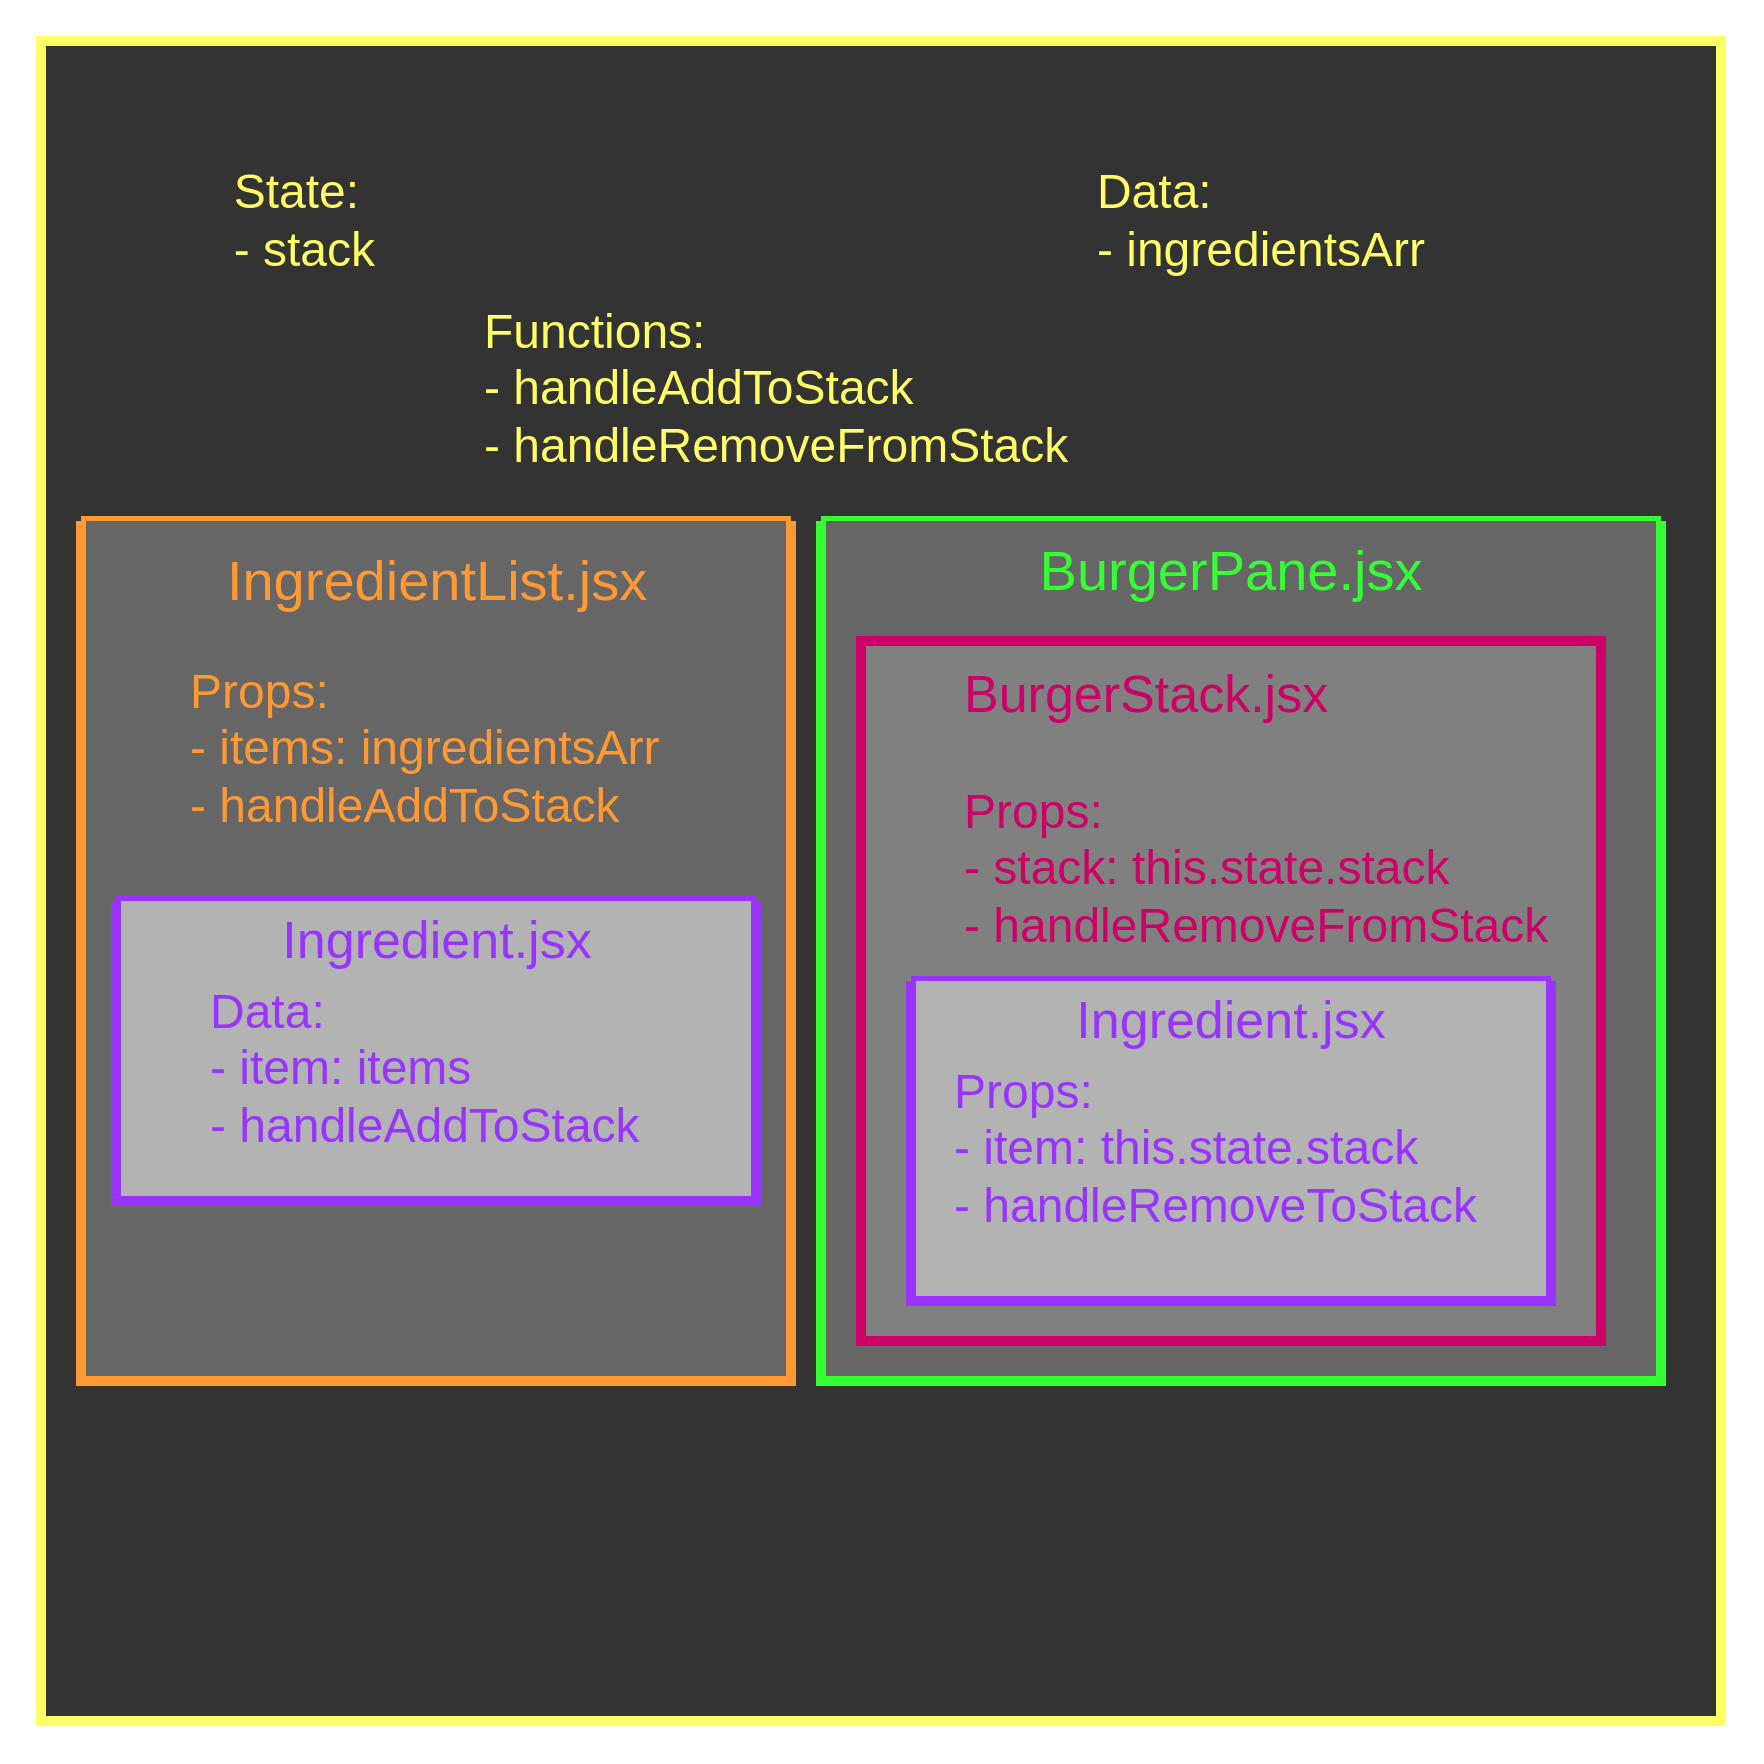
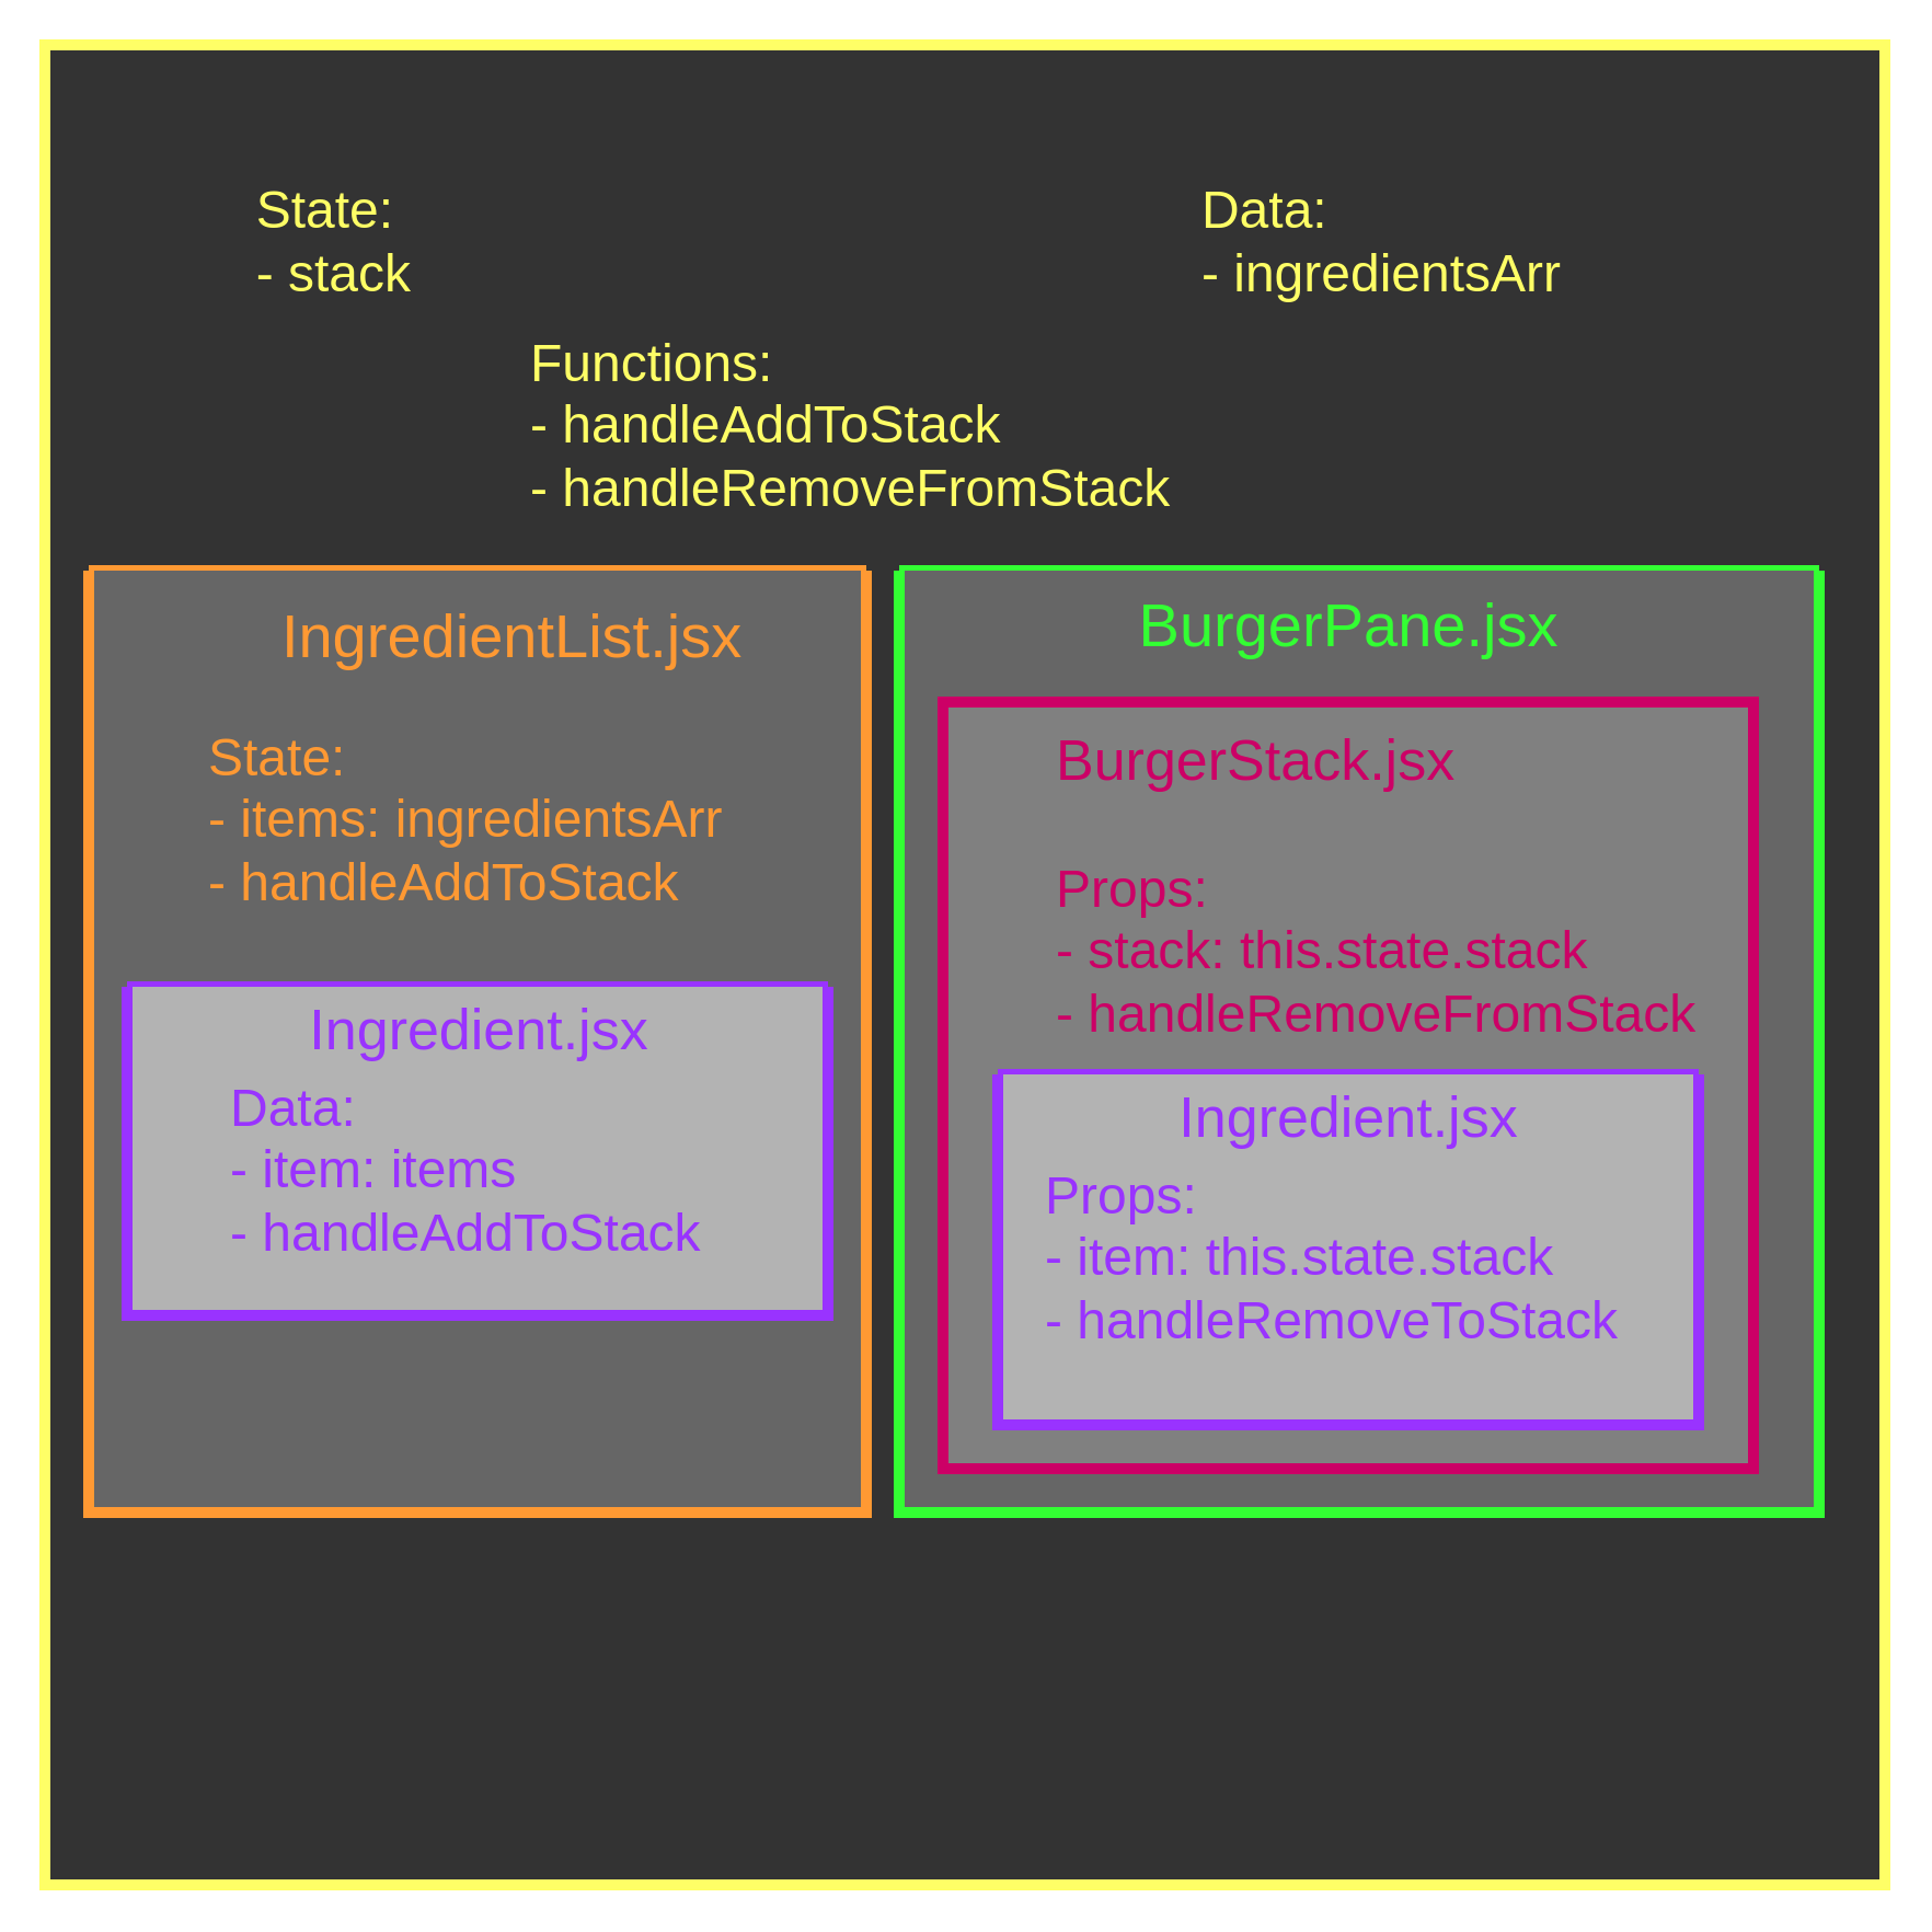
- <mxCell id="13" value="IngredientList.jsx" style="text;html=1;resizable=0;autosize=1;align=center;verticalAlign=middle;points=[];fillColor=none;strokeColor=none;rounded=0;fontSize=28;fontColor=#FF9933;" parent="12" vertex="1"><mxGeometry x="62.5" y="5" width="230" height="50" as="geometry" /></mxCell>
+ <mxCell id="13" value="IngredientList.jsx" style="text;html=1;resizable=0;autosize=1;align=center;verticalAlign=middle;points=[];fillColor=none;strokeColor=none;rounded=0;fontSize=28;fontColor=#FF9933;" parent="12" vertex="1"><mxGeometry x="77.5" y="5" width="230" height="50" as="geometry" /></mxCell>
- <mxCell id="14" value="&lt;div&gt;&lt;span style=&quot;line-height: 1&quot;&gt;Props:&lt;/span&gt;&lt;/div&gt;&lt;div&gt;&lt;span style=&quot;line-height: 1&quot;&gt;- items: ingredientsArr&lt;/span&gt;&lt;/div&gt;&lt;div&gt;&lt;span style=&quot;line-height: 1&quot;&gt;- handleAddToStack&lt;/span&gt;&lt;/div&gt;" style="text;html=1;resizable=0;autosize=1;align=left;verticalAlign=bottom;points=[];fillColor=none;strokeColor=none;rounded=0;fontSize=24;fontColor=#FF9933;labelPosition=center;verticalLabelPosition=middle;" parent="12" vertex="1"><mxGeometry x="52.5" y="70" width="250" height="90" as="geometry" /></mxCell>
+ <mxCell id="14" value="&lt;div&gt;&lt;span style=&quot;line-height: 1&quot;&gt;State:&lt;/span&gt;&lt;/div&gt;&lt;div&gt;&lt;span style=&quot;line-height: 1&quot;&gt;- items: ingredientsArr&lt;/span&gt;&lt;/div&gt;&lt;div&gt;&lt;span style=&quot;line-height: 1&quot;&gt;- handleAddToStack&lt;/span&gt;&lt;/div&gt;" style="text;html=1;resizable=0;autosize=1;align=left;verticalAlign=bottom;points=[];fillColor=none;strokeColor=none;rounded=0;fontSize=24;fontColor=#FF9933;labelPosition=center;verticalLabelPosition=middle;" parent="12" vertex="1"><mxGeometry x="52.5" y="70" width="250" height="90" as="geometry" /></mxCell>
